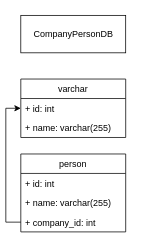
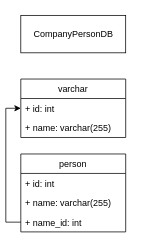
- <mxCell id="9" value="+ company_id: int" style="text;strokeColor=none;fillColor=none;align=left;verticalAlign=top;spacingLeft=4;spacingRight=4;overflow=hidden;rotatable=0;points=[[0,0.5],[1,0.5]];portConstraint=eastwest;" parent="6" vertex="1"><mxGeometry y="78" width="140" height="26" as="geometry" /></mxCell>
+ <mxCell id="9" value="+ name_id: int" style="text;strokeColor=none;fillColor=none;align=left;verticalAlign=top;spacingLeft=4;spacingRight=4;overflow=hidden;rotatable=0;points=[[0,0.5],[1,0.5]];portConstraint=eastwest;" parent="6" vertex="1"><mxGeometry y="78" width="140" height="26" as="geometry" /></mxCell>
